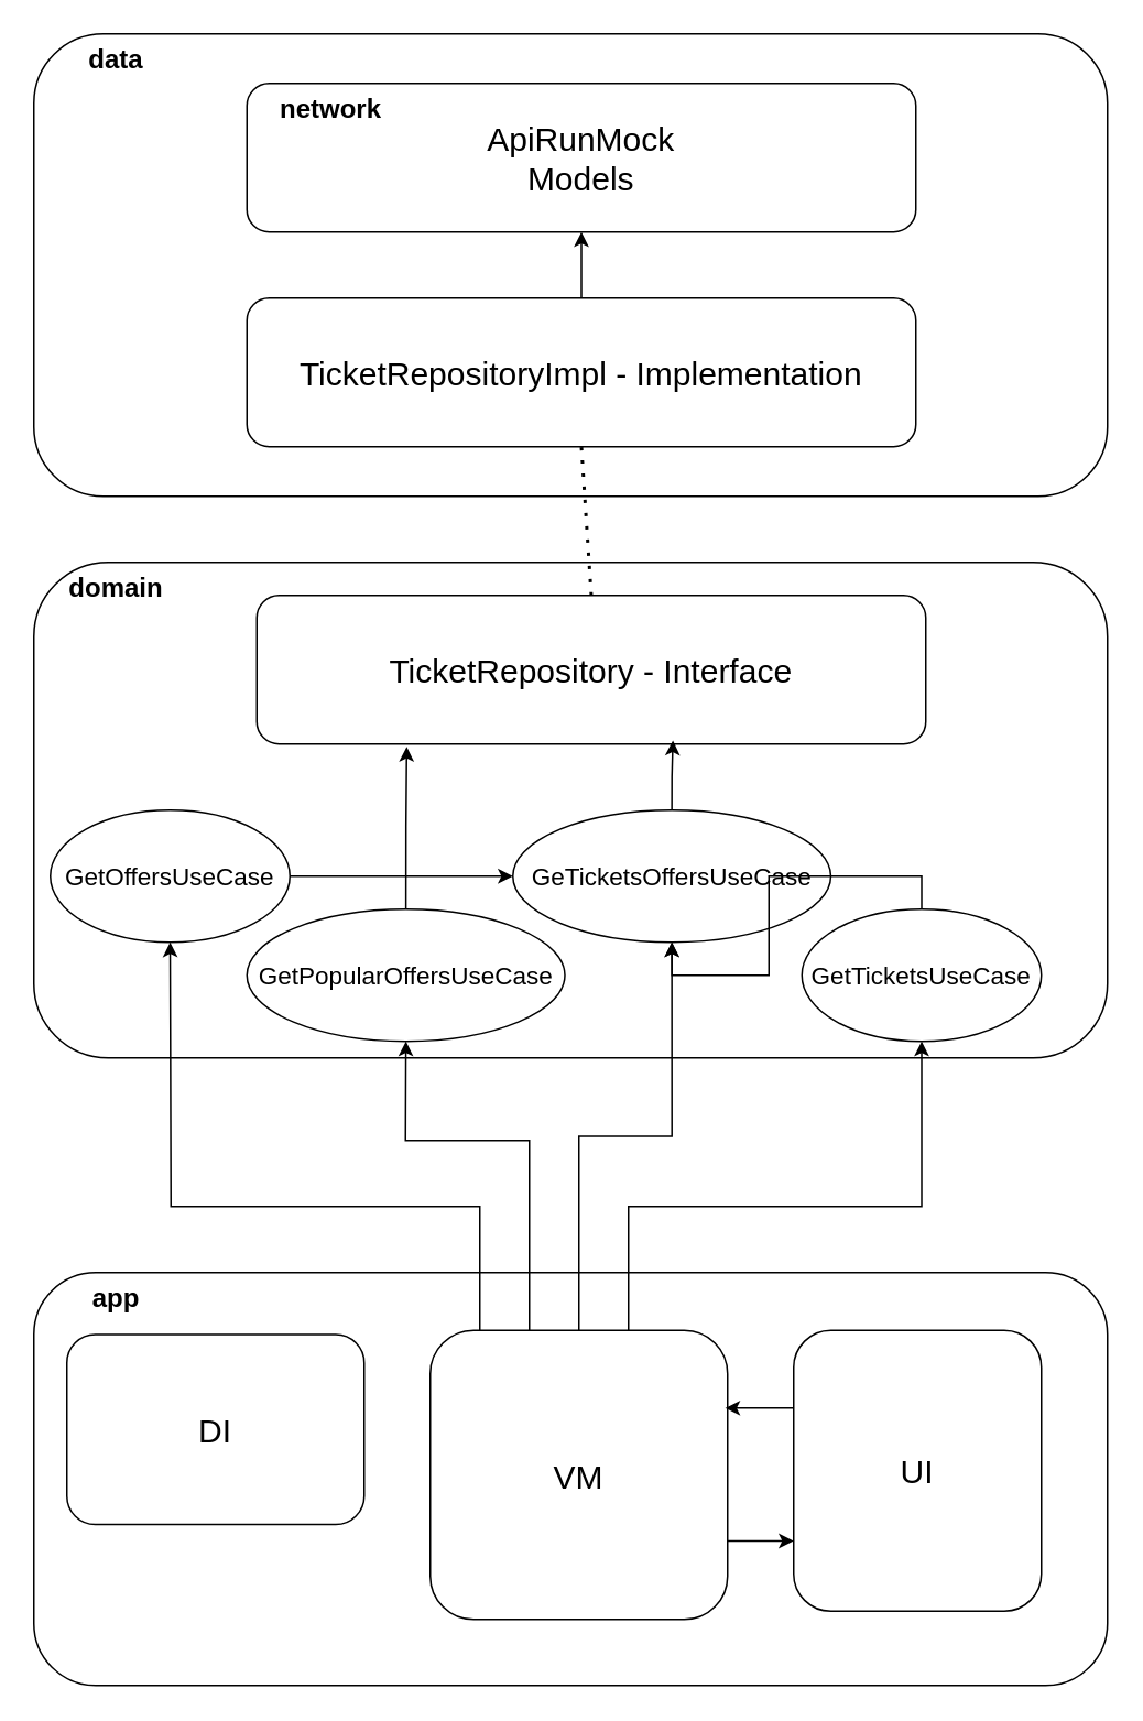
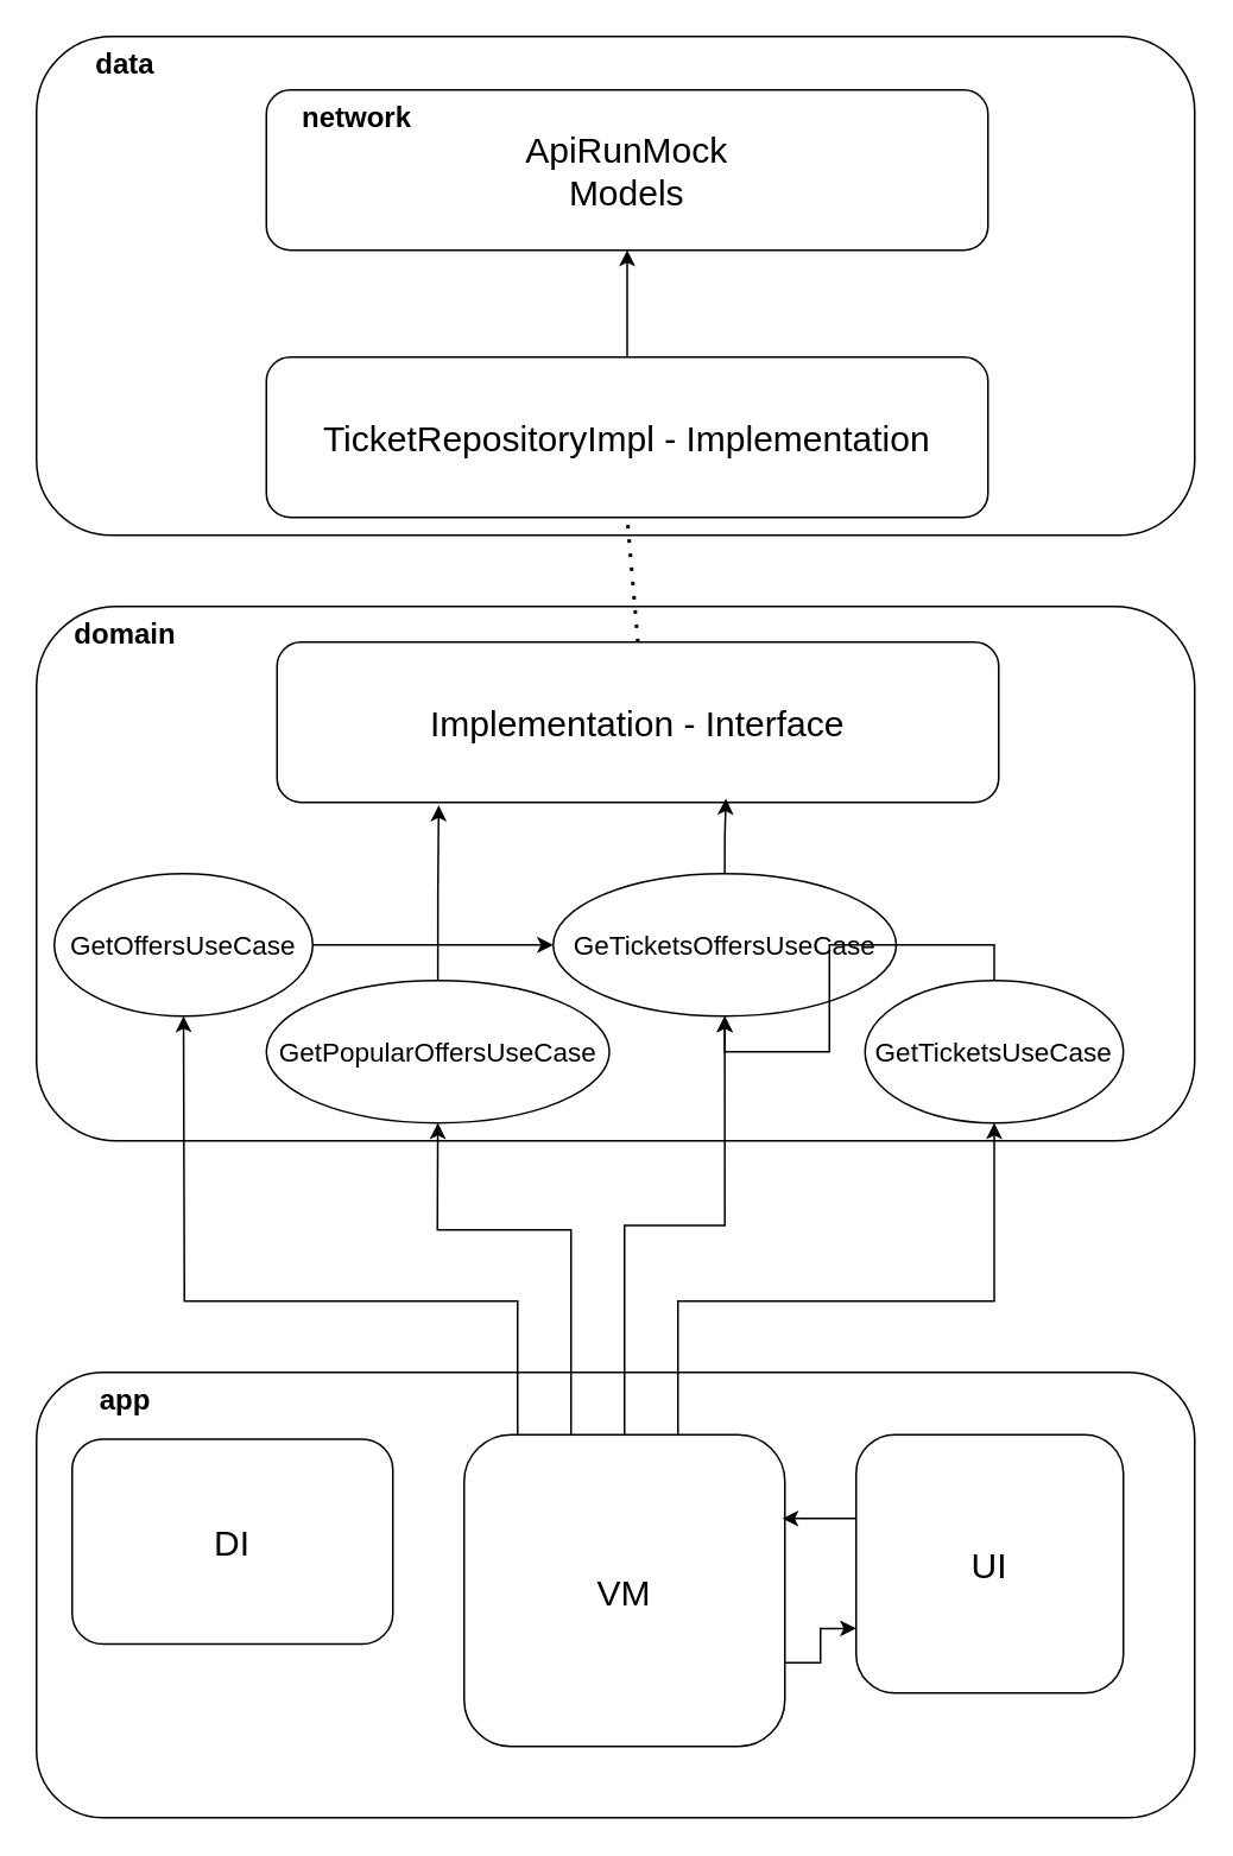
- <mxCell id="27" value="&lt;font style=&quot;font-size: 20px;&quot;&gt;TicketRepositoryImpl - Implementation&lt;/font&gt;" style="rounded=1;whiteSpace=wrap;html=1;" vertex="1" parent="1"><mxGeometry x="149" y="180" width="405" height="90" as="geometry" /></mxCell>
+ <mxCell id="27" value="&lt;font style=&quot;font-size: 20px;&quot;&gt;TicketRepositoryImpl - Implementation&lt;/font&gt;" style="rounded=1;whiteSpace=wrap;html=1;" vertex="1" parent="1"><mxGeometry x="149" y="200" width="405" height="90" as="geometry" /></mxCell>
- <mxCell id="16" value="&lt;font style=&quot;font-size: 20px;&quot;&gt;TicketRepository - Interface&lt;/font&gt;" style="rounded=1;whiteSpace=wrap;html=1;" vertex="1" parent="1"><mxGeometry x="155" y="360" width="405" height="90" as="geometry" /></mxCell>
+ <mxCell id="16" value="&lt;font style=&quot;font-size: 20px;&quot;&gt;Implementation - Interface&lt;/font&gt;" style="rounded=1;whiteSpace=wrap;html=1;" vertex="1" parent="1"><mxGeometry x="155" y="360" width="405" height="90" as="geometry" /></mxCell>
- <mxCell id="14" value="&lt;font style=&quot;font-size: 20px;&quot;&gt;UI&lt;/font&gt;" style="rounded=1;whiteSpace=wrap;html=1;" vertex="1" parent="1"><mxGeometry x="480" y="805" width="150" height="170" as="geometry" /></mxCell>
+ <mxCell id="14" value="&lt;font style=&quot;font-size: 20px;&quot;&gt;UI&lt;/font&gt;" style="rounded=1;whiteSpace=wrap;html=1;" vertex="1" parent="1"><mxGeometry x="480" y="805" width="150" height="145" as="geometry" /></mxCell>
